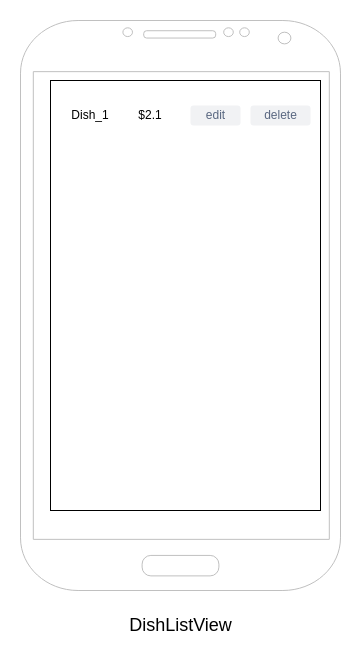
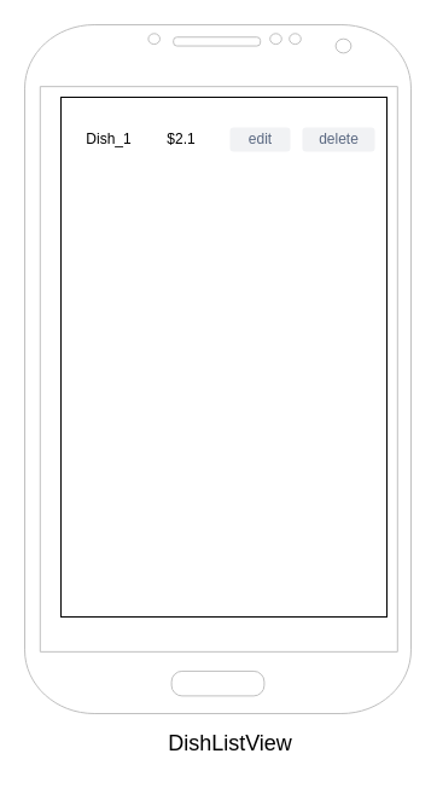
- <mxCell id="2" value="&lt;font style=&quot;font-size: 18px;&quot;&gt;DishListView&lt;/font&gt;" style="text;html=1;strokeColor=none;fillColor=none;align=center;verticalAlign=middle;whiteSpace=wrap;rounded=0;" vertex="1" parent="1"><mxGeometry x="113.75" y="610" width="132.5" height="30" as="geometry" /></mxCell>
+ <mxCell id="2" value="&lt;font style=&quot;font-size: 18px;&quot;&gt;DishListView&lt;/font&gt;" style="text;html=1;strokeColor=none;fillColor=none;align=center;verticalAlign=middle;whiteSpace=wrap;rounded=0;" vertex="1" parent="1"><mxGeometry x="123.75" y="600" width="132.5" height="30" as="geometry" /></mxCell>
